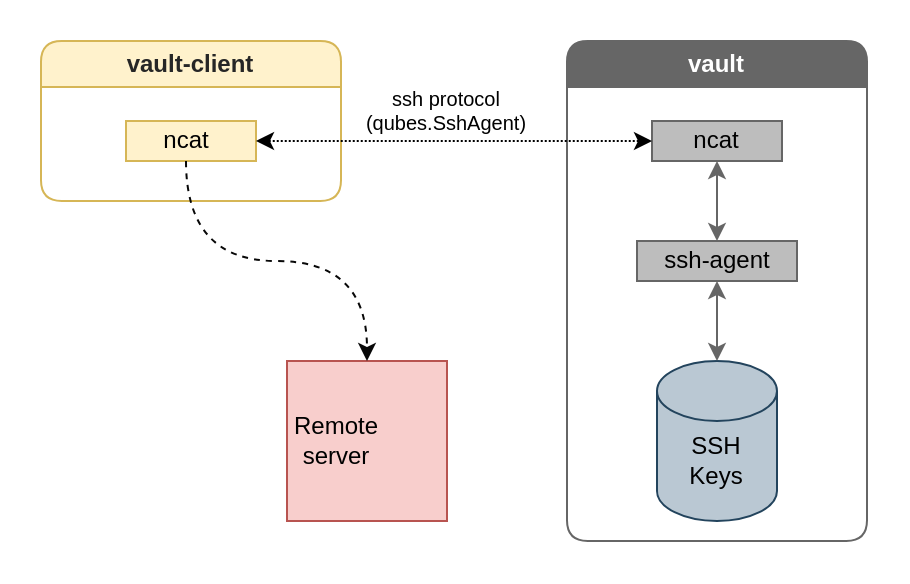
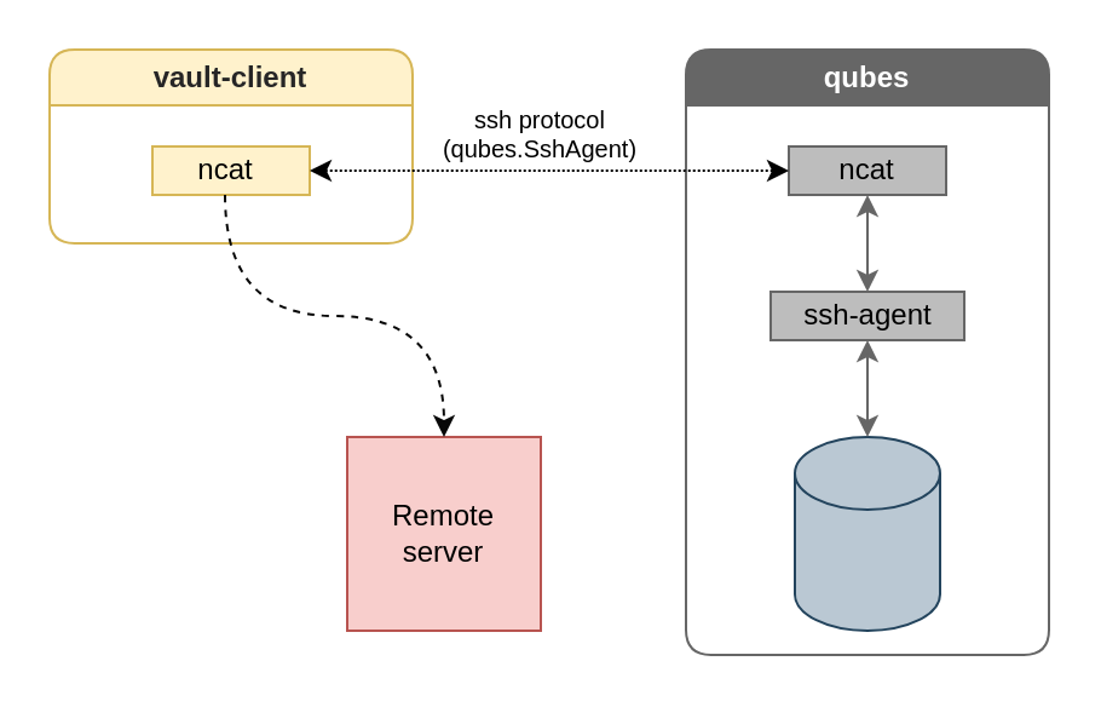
- <mxCell id="2" value="vault" style="swimlane;whiteSpace=wrap;html=1;rounded=1;shadow=0;glass=0;comic=0;startSize=23;swimlaneFillColor=#ffffff;fontColor=#ffffff;fillColor=#666666;strokeColor=#666666;" parent="1" vertex="1"><mxGeometry x="283" y="20" width="150" height="250" as="geometry" /></mxCell>
+ <mxCell id="2" value="qubes" style="swimlane;whiteSpace=wrap;html=1;rounded=1;shadow=0;glass=0;comic=0;startSize=23;swimlaneFillColor=#ffffff;fontColor=#ffffff;fillColor=#666666;strokeColor=#666666;" parent="1" vertex="1"><mxGeometry x="283" y="20" width="150" height="250" as="geometry" /></mxCell>
- <mxCell id="17" value="Remote server" style="text;html=1;strokeColor=none;fillColor=none;align=center;verticalAlign=middle;whiteSpace=wrap;rounded=0;glass=0;comic=0;" parent="1" vertex="1"><mxGeometry x="148" y="210" width="40" height="20" as="geometry" /></mxCell>
+ <mxCell id="17" value="Remote server" style="text;html=1;strokeColor=none;fillColor=none;align=center;verticalAlign=middle;whiteSpace=wrap;rounded=0;glass=0;comic=0;" parent="1" vertex="1"><mxGeometry x="163" y="210" width="40" height="20" as="geometry" /></mxCell>
- <mxCell id="9" value="&lt;div&gt;SSH Keys&lt;/div&gt;" style="text;html=1;strokeColor=none;fillColor=none;align=center;verticalAlign=middle;whiteSpace=wrap;rounded=0;glass=0;comic=0;" parent="2" vertex="1"><mxGeometry x="55" y="200" width="40" height="20" as="geometry" /></mxCell>
